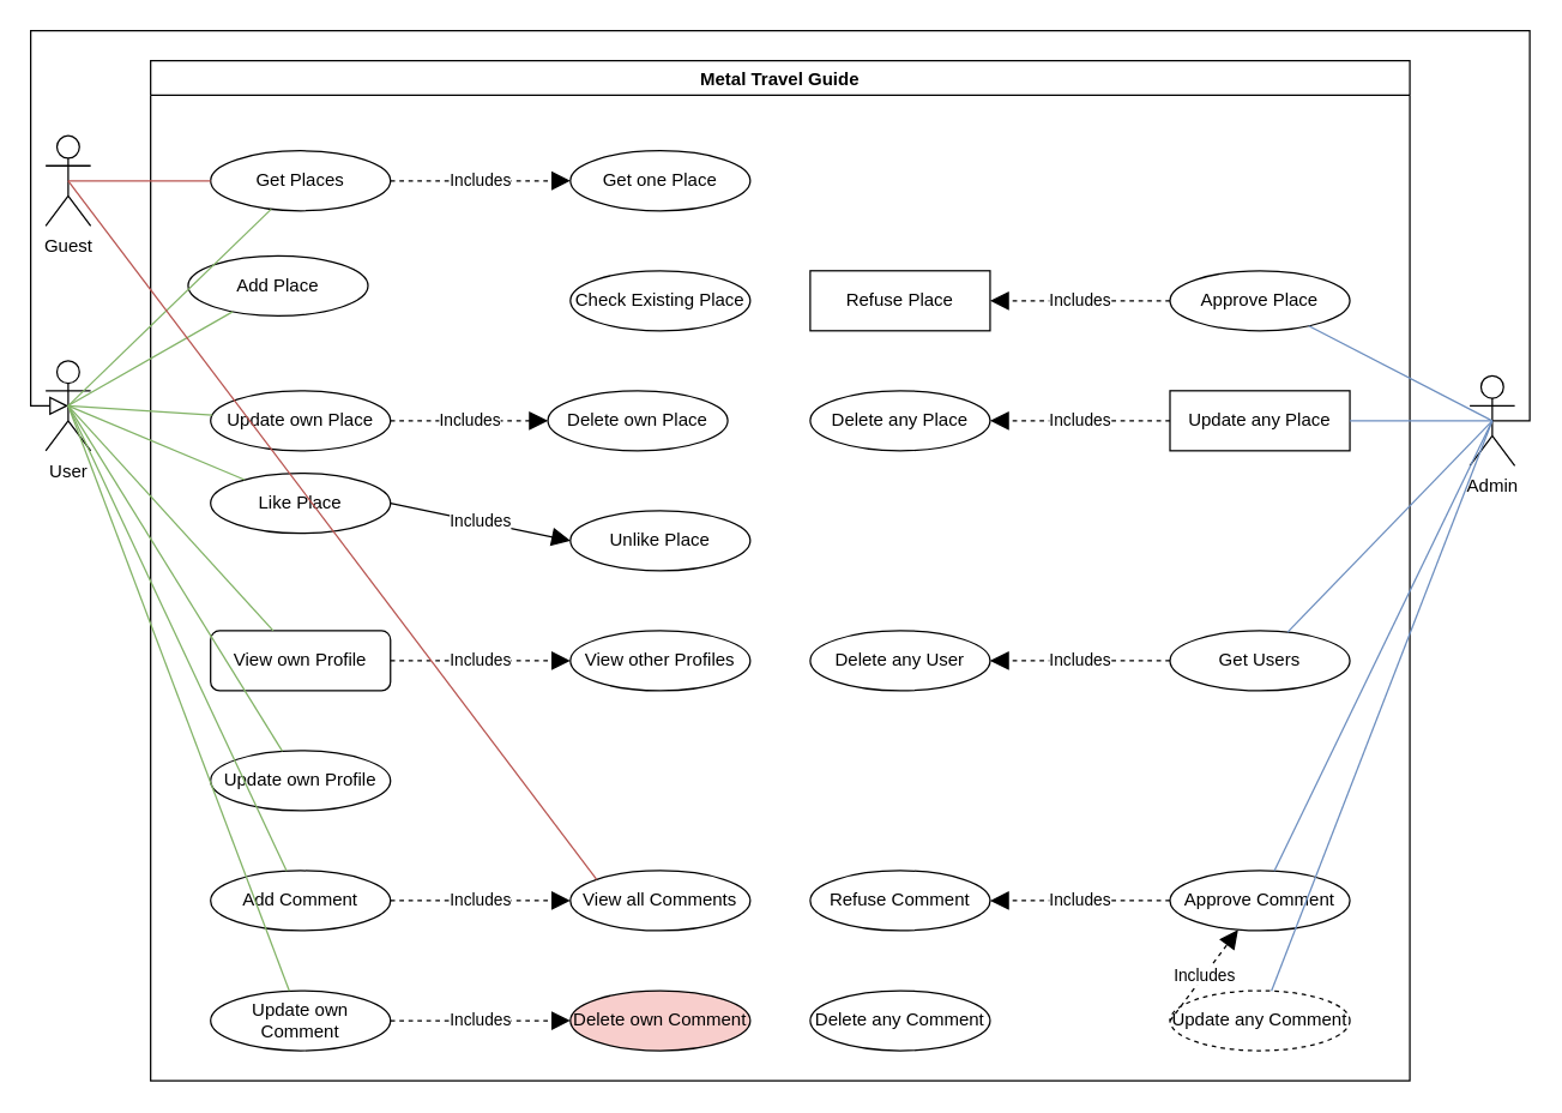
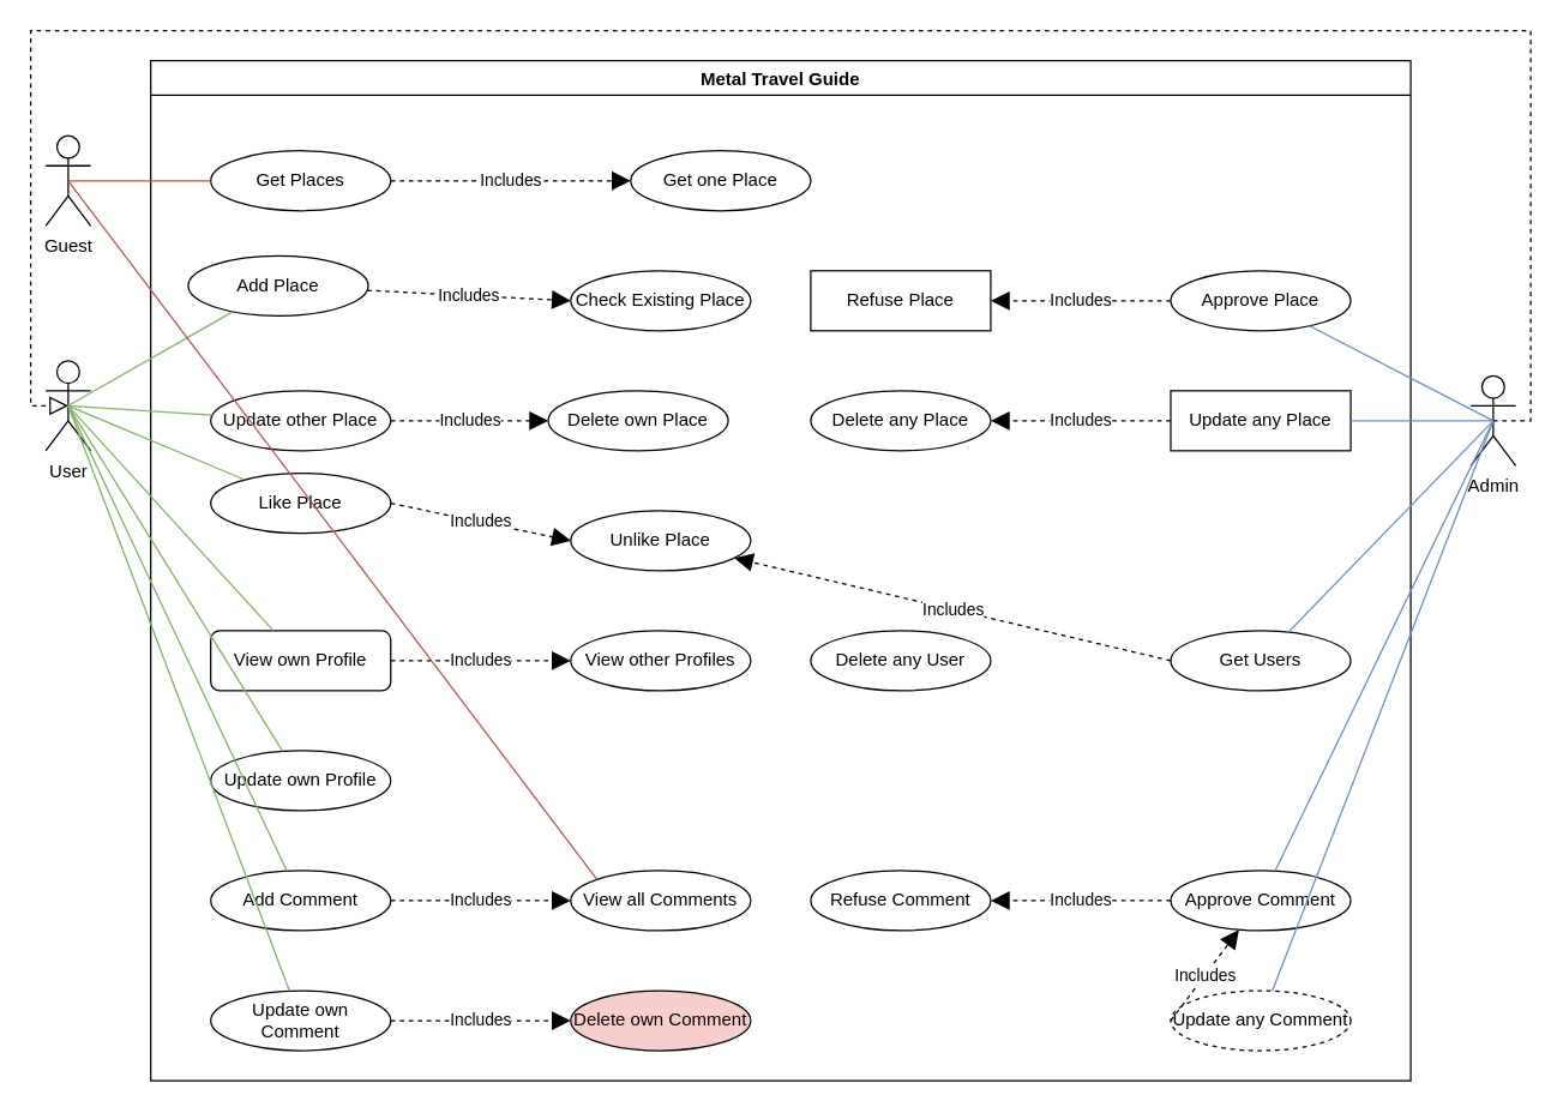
- <mxCell id="45" value="" style="endArrow=block;html=1;rounded=0;endFill=0;endSize=10;startSize=10;exitX=0.5;exitY=0.5;exitDx=0;exitDy=0;exitPerimeter=0;entryX=0.5;entryY=0.5;entryDx=0;entryDy=0;entryPerimeter=0;" parent="1" source="3" edge="1" target="2"><mxGeometry width="50" height="50" relative="1" as="geometry"><mxPoint x="55" y="400" as="sourcePoint" /><mxPoint x="0" y="270" as="targetPoint" /><Array as="points"><mxPoint x="1020" y="280" /><mxPoint x="1020" y="20" /><mxPoint x="20" y="20" /><mxPoint x="20" y="270" /></Array></mxGeometry></mxCell>
+ <mxCell id="45" value="" style="endArrow=block;html=1;rounded=0;endFill=0;endSize=10;startSize=10;exitX=0.5;exitY=0.5;exitDx=0;exitDy=0;exitPerimeter=0;entryX=0.5;entryY=0.5;entryDx=0;entryDy=0;entryPerimeter=0;dashed=1;" parent="1" source="3" edge="1" target="2"><mxGeometry width="50" height="50" relative="1" as="geometry"><mxPoint x="55" y="400" as="sourcePoint" /><mxPoint x="0" y="270" as="targetPoint" /><Array as="points"><mxPoint x="1020" y="280" /><mxPoint x="1020" y="20" /><mxPoint x="20" y="20" /><mxPoint x="20" y="270" /></Array></mxGeometry></mxCell>
- <mxCell id="13" value="Get one Place" style="ellipse;whiteSpace=wrap;html=1;" parent="4" vertex="1"><mxGeometry x="280" y="60" width="120" height="40" as="geometry" /></mxCell>
+ <mxCell id="13" value="Get one Place" style="ellipse;whiteSpace=wrap;html=1;" parent="4" vertex="1"><mxGeometry x="320" y="60" width="120" height="40" as="geometry" /></mxCell>
+ <mxCell id="10" value="Includes" style="endArrow=block;endSize=10;endFill=1;html=1;rounded=0;strokeWidth=1;startSize=10;dashed=1;startArrow=none;entryX=0;entryY=0.5;entryDx=0;entryDy=0;" parent="4" source="7" target="9" edge="1"><mxGeometry width="160" relative="1" as="geometry"><mxPoint x="176.36" y="422.156" as="sourcePoint" /><mxPoint x="270" y="140" as="targetPoint" /></mxGeometry></mxCell>
- <mxCell id="46" value="" style="endArrow=none;html=1;rounded=0;entryX=0.5;entryY=0.5;entryDx=0;entryDy=0;entryPerimeter=0;fillColor=#d5e8d4;strokeColor=#82b366;" parent="1" source="8" target="2" edge="1"><mxGeometry width="50" height="50" relative="1" as="geometry"><mxPoint x="575.01" y="214.261" as="sourcePoint" /><mxPoint x="170" y="210.003" as="targetPoint" /></mxGeometry></mxCell>
- <mxCell id="6" value="Update own Place" style="ellipse;whiteSpace=wrap;html=1;" parent="4" vertex="1"><mxGeometry x="40" y="220" width="120" height="40" as="geometry" /></mxCell>
+ <mxCell id="6" value="Update other Place" style="ellipse;whiteSpace=wrap;html=1;" parent="4" vertex="1"><mxGeometry x="40" y="220" width="120" height="40" as="geometry" /></mxCell>
- <mxCell id="34" value="Includes" style="endArrow=block;endSize=10;endFill=1;html=1;rounded=0;strokeWidth=1;startSize=10;dashed=0;startArrow=none;exitX=1;exitY=0.5;exitDx=0;exitDy=0;entryX=0;entryY=0.5;entryDx=0;entryDy=0;" parent="4" source="32" target="33" edge="1"><mxGeometry width="160" relative="1" as="geometry"><mxPoint x="-160" y="280" as="sourcePoint" /><mxPoint x="280" y="280" as="targetPoint" /></mxGeometry></mxCell>
+ <mxCell id="34" value="Includes" style="endArrow=block;endSize=10;endFill=1;html=1;rounded=0;strokeWidth=1;startSize=10;dashed=1;startArrow=none;exitX=1;exitY=0.5;exitDx=0;exitDy=0;entryX=0;entryY=0.5;entryDx=0;entryDy=0;" parent="4" source="32" target="33" edge="1"><mxGeometry width="160" relative="1" as="geometry"><mxPoint x="-160" y="280" as="sourcePoint" /><mxPoint x="280" y="280" as="targetPoint" /></mxGeometry></mxCell>
- <mxCell id="26" value="Includes" style="endArrow=block;endSize=10;endFill=1;html=1;rounded=0;strokeWidth=1;startSize=10;dashed=1;startArrow=none;entryX=1;entryY=0.5;entryDx=0;entryDy=0;exitX=0;exitY=0.5;exitDx=0;exitDy=0;" parent="4" source="24" target="25" edge="1"><mxGeometry width="160" relative="1" as="geometry"><mxPoint x="680" y="400" as="sourcePoint" /><mxPoint x="590" y="370" as="targetPoint" /></mxGeometry></mxCell>
+ <mxCell id="26" value="Includes" style="endArrow=block;endSize=10;endFill=1;html=1;rounded=0;strokeWidth=1;startSize=10;dashed=1;startArrow=none;exitX=0;exitY=0.5;exitDx=0;exitDy=0;" parent="4" source="24" target="33" edge="1"><mxGeometry width="160" relative="1" as="geometry"><mxPoint x="680" y="400" as="sourcePoint" /><mxPoint x="590" y="370" as="targetPoint" /></mxGeometry></mxCell>
- <mxCell id="28" value="Delete any Comment" style="ellipse;whiteSpace=wrap;html=1;" parent="4" vertex="1"><mxGeometry x="440" y="620" width="120" height="40" as="geometry" /></mxCell>
